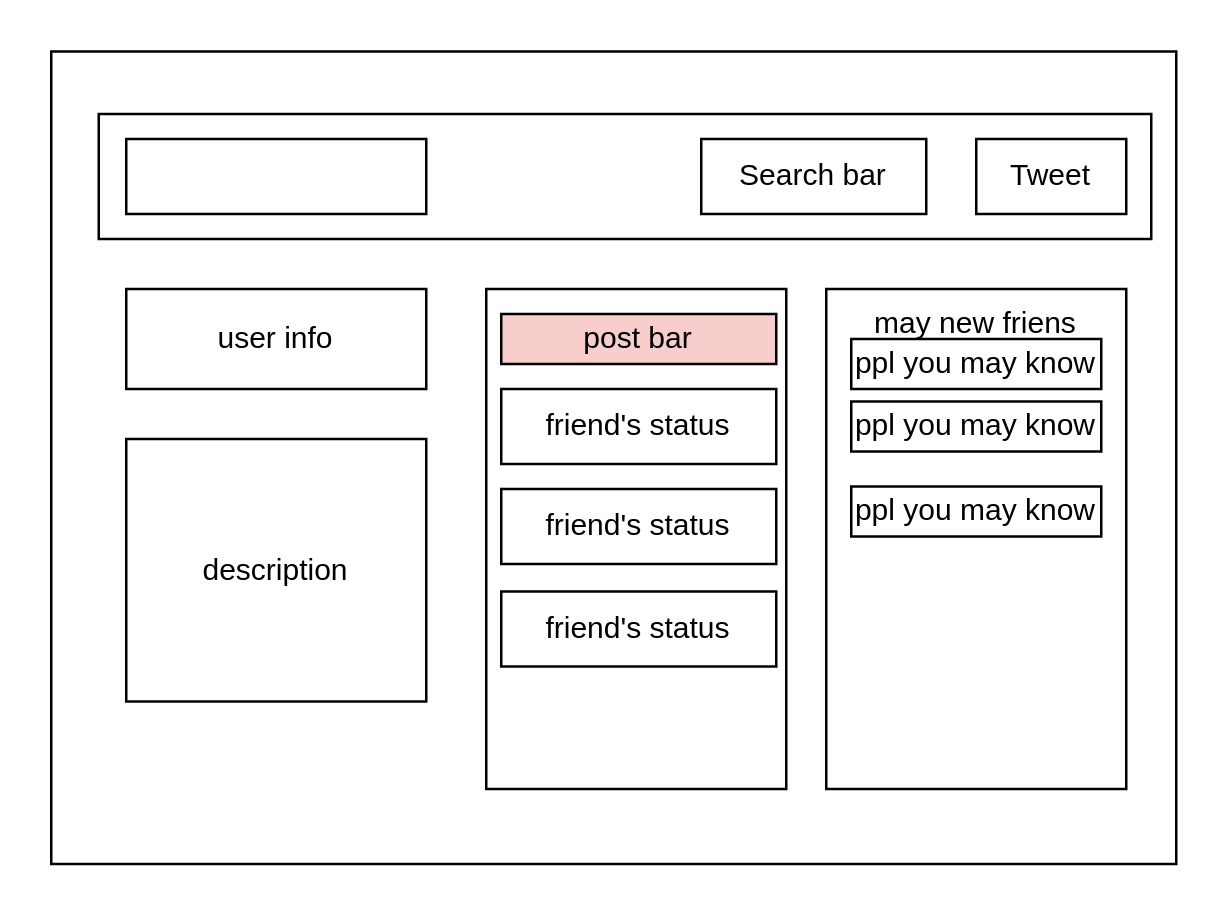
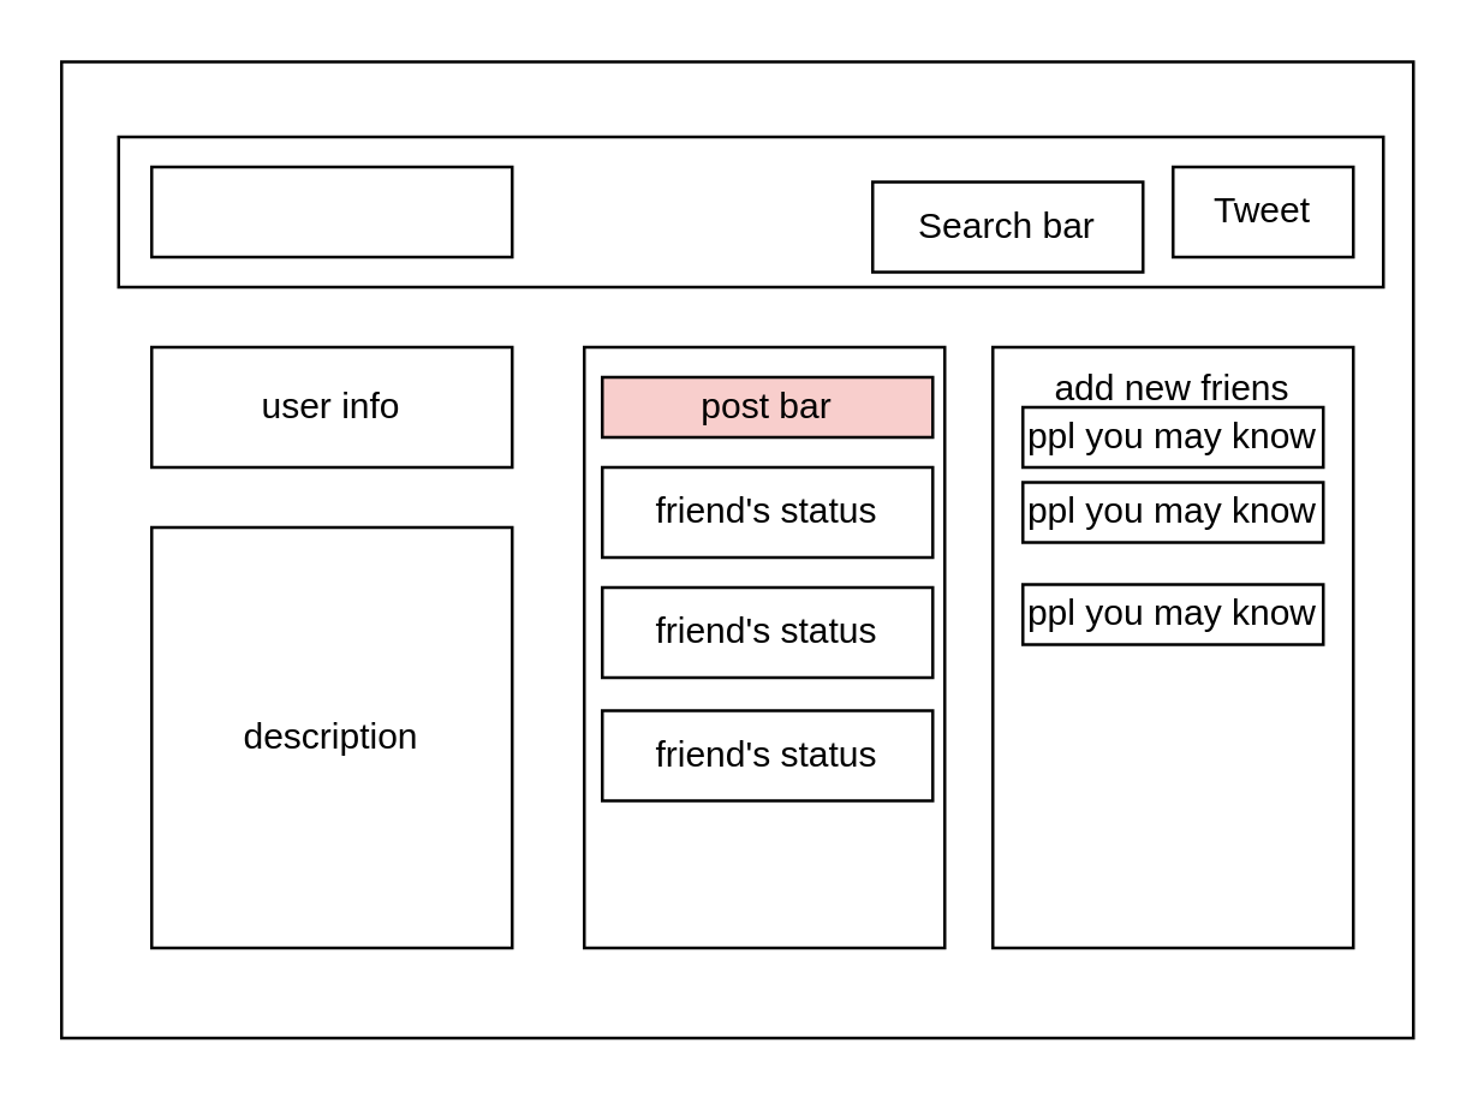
- <mxCell id="5" value="Search bar" style="rounded=0;whiteSpace=wrap;html=1;" parent="1" vertex="1"><mxGeometry x="280" y="55" width="90" height="30" as="geometry" /></mxCell>
+ <mxCell id="5" value="Search bar" style="rounded=0;whiteSpace=wrap;html=1;" parent="1" vertex="1"><mxGeometry x="290" y="60" width="90" height="30" as="geometry" /></mxCell>
- <mxCell id="9" value="&lt;font style=&quot;font-size: 12px&quot;&gt;may new friens&lt;/font&gt;" style="rounded=0;whiteSpace=wrap;html=1;verticalAlign=top;" parent="1" vertex="1"><mxGeometry x="330" y="115" width="120" height="200" as="geometry" /></mxCell>
+ <mxCell id="9" value="&lt;font style=&quot;font-size: 12px&quot;&gt;add new friens&lt;/font&gt;" style="rounded=0;whiteSpace=wrap;html=1;verticalAlign=top;" parent="1" vertex="1"><mxGeometry x="330" y="115" width="120" height="200" as="geometry" /></mxCell>
- <mxCell id="7" value="description" style="rounded=0;whiteSpace=wrap;html=1;" parent="1" vertex="1"><mxGeometry x="50" y="175" width="120" height="105" as="geometry" /></mxCell>
+ <mxCell id="7" value="description" style="rounded=0;whiteSpace=wrap;html=1;" parent="1" vertex="1"><mxGeometry x="50" y="175" width="120" height="140" as="geometry" /></mxCell>
